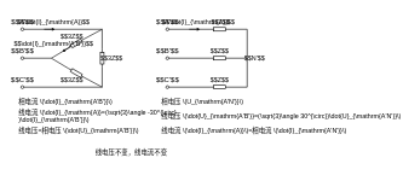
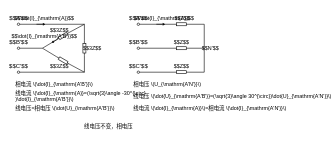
- <mxCell id="49" value="线电压不变，线电流不变" style="text;html=1;align=center;verticalAlign=middle;resizable=0;points=[];autosize=1;strokeColor=none;fillColor=none;fontSize=9;" vertex="1" parent="1"><mxGeometry x="125" y="200" width="110" height="20" as="geometry" /></mxCell>
+ <mxCell id="49" value="线电压不变，相电压" style="text;html=1;align=center;verticalAlign=middle;resizable=0;points=[];autosize=1;strokeColor=none;fillColor=none;fontSize=9;" vertex="1" parent="1"><mxGeometry x="125" y="200" width="110" height="20" as="geometry" /></mxCell>
